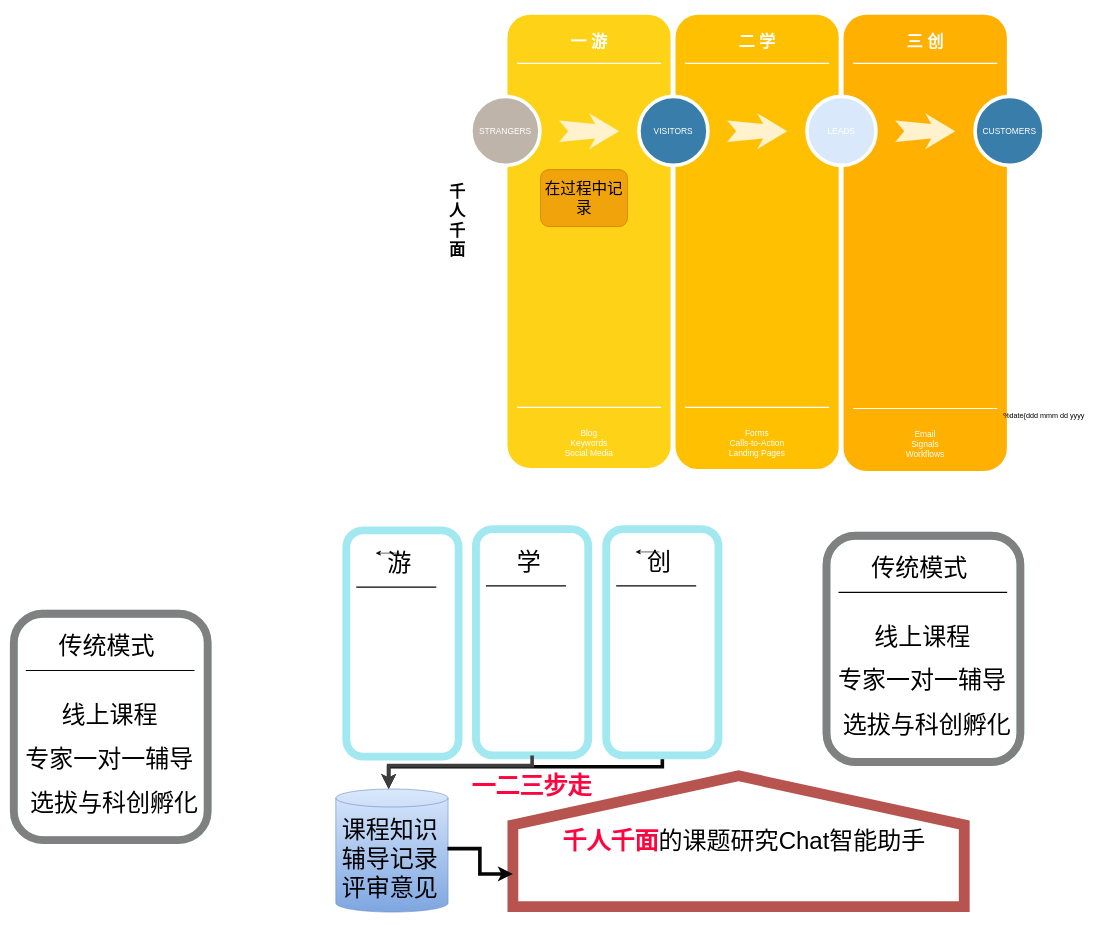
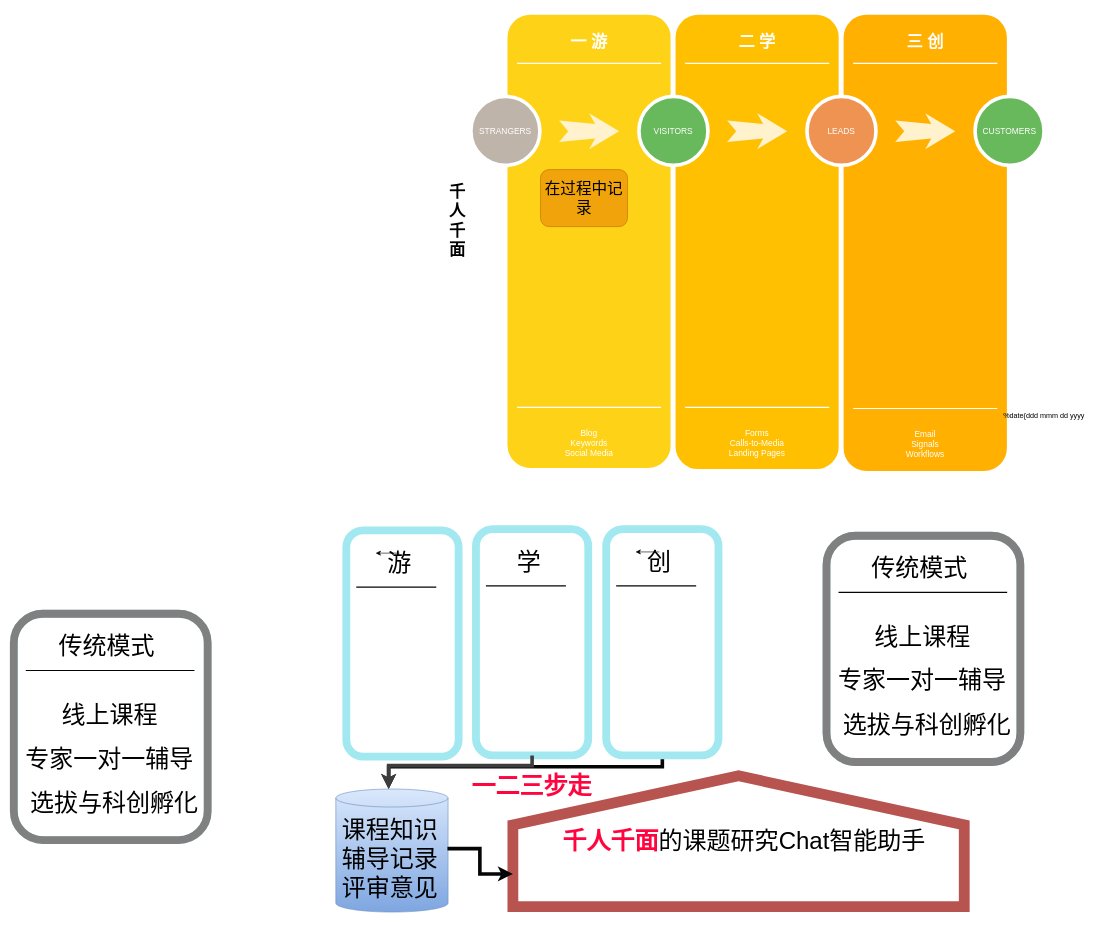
- <mxCell id="14" value="VISITORS" style="ellipse;whiteSpace=wrap;html=1;rounded=0;shadow=0;strokeWidth=6;fontSize=14;align=center;fillColor=#397DAA;strokeColor=#FFFFFF;fontColor=#FFFFFF;" parent="1" vertex="1"><mxGeometry x="1064" y="160" width="115" height="115" as="geometry" /></mxCell>
+ <mxCell id="14" value="VISITORS" style="ellipse;whiteSpace=wrap;html=1;rounded=0;shadow=0;strokeWidth=6;fontSize=14;align=center;fillColor=#68b85c;strokeColor=#FFFFFF;fontColor=#FFFFFF;" parent="1" vertex="1"><mxGeometry x="1064" y="160" width="115" height="115" as="geometry" /></mxCell>
- <mxCell id="21" value="LEADS" style="ellipse;whiteSpace=wrap;html=1;rounded=0;shadow=0;strokeWidth=6;fontSize=14;align=center;fillColor=#dae8fc;strokeColor=#FFFFFF;fontColor=#FFFFFF;" parent="1" vertex="1"><mxGeometry x="1344" y="160" width="115" height="115" as="geometry" /></mxCell>
+ <mxCell id="21" value="LEADS" style="ellipse;whiteSpace=wrap;html=1;rounded=0;shadow=0;strokeWidth=6;fontSize=14;align=center;fillColor=#EF9353;strokeColor=#FFFFFF;fontColor=#FFFFFF;" parent="1" vertex="1"><mxGeometry x="1344" y="160" width="115" height="115" as="geometry" /></mxCell>
- <mxCell id="23" value="CUSTOMERS" style="ellipse;whiteSpace=wrap;html=1;rounded=0;shadow=0;strokeWidth=6;fontSize=14;align=center;fillColor=#397daa;strokeColor=#FFFFFF;fontColor=#FFFFFF;" parent="1" vertex="1"><mxGeometry x="1624" y="160" width="115" height="115" as="geometry" /></mxCell>
+ <mxCell id="23" value="CUSTOMERS" style="ellipse;whiteSpace=wrap;html=1;rounded=0;shadow=0;strokeWidth=6;fontSize=14;align=center;fillColor=#68B85C;strokeColor=#FFFFFF;fontColor=#FFFFFF;" parent="1" vertex="1"><mxGeometry x="1624" y="160" width="115" height="115" as="geometry" /></mxCell>
- <mxCell id="11" value="Forms&lt;div&gt;Calls-to-Action&lt;/div&gt;&lt;div&gt;Landing Pages&lt;/div&gt;" style="text;html=1;strokeColor=none;fillColor=none;align=center;verticalAlign=middle;whiteSpace=wrap;rounded=0;shadow=0;fontSize=14;fontColor=#FFFFFF;" parent="1" vertex="1"><mxGeometry x="1121" y="693" width="280" height="90" as="geometry" /></mxCell>
+ <mxCell id="11" value="Forms&lt;div&gt;Calls-to-Media&lt;/div&gt;&lt;div&gt;Landing Pages&lt;/div&gt;" style="text;html=1;strokeColor=none;fillColor=none;align=center;verticalAlign=middle;whiteSpace=wrap;rounded=0;shadow=0;fontSize=14;fontColor=#FFFFFF;" parent="1" vertex="1"><mxGeometry x="1121" y="693" width="280" height="90" as="geometry" /></mxCell>
